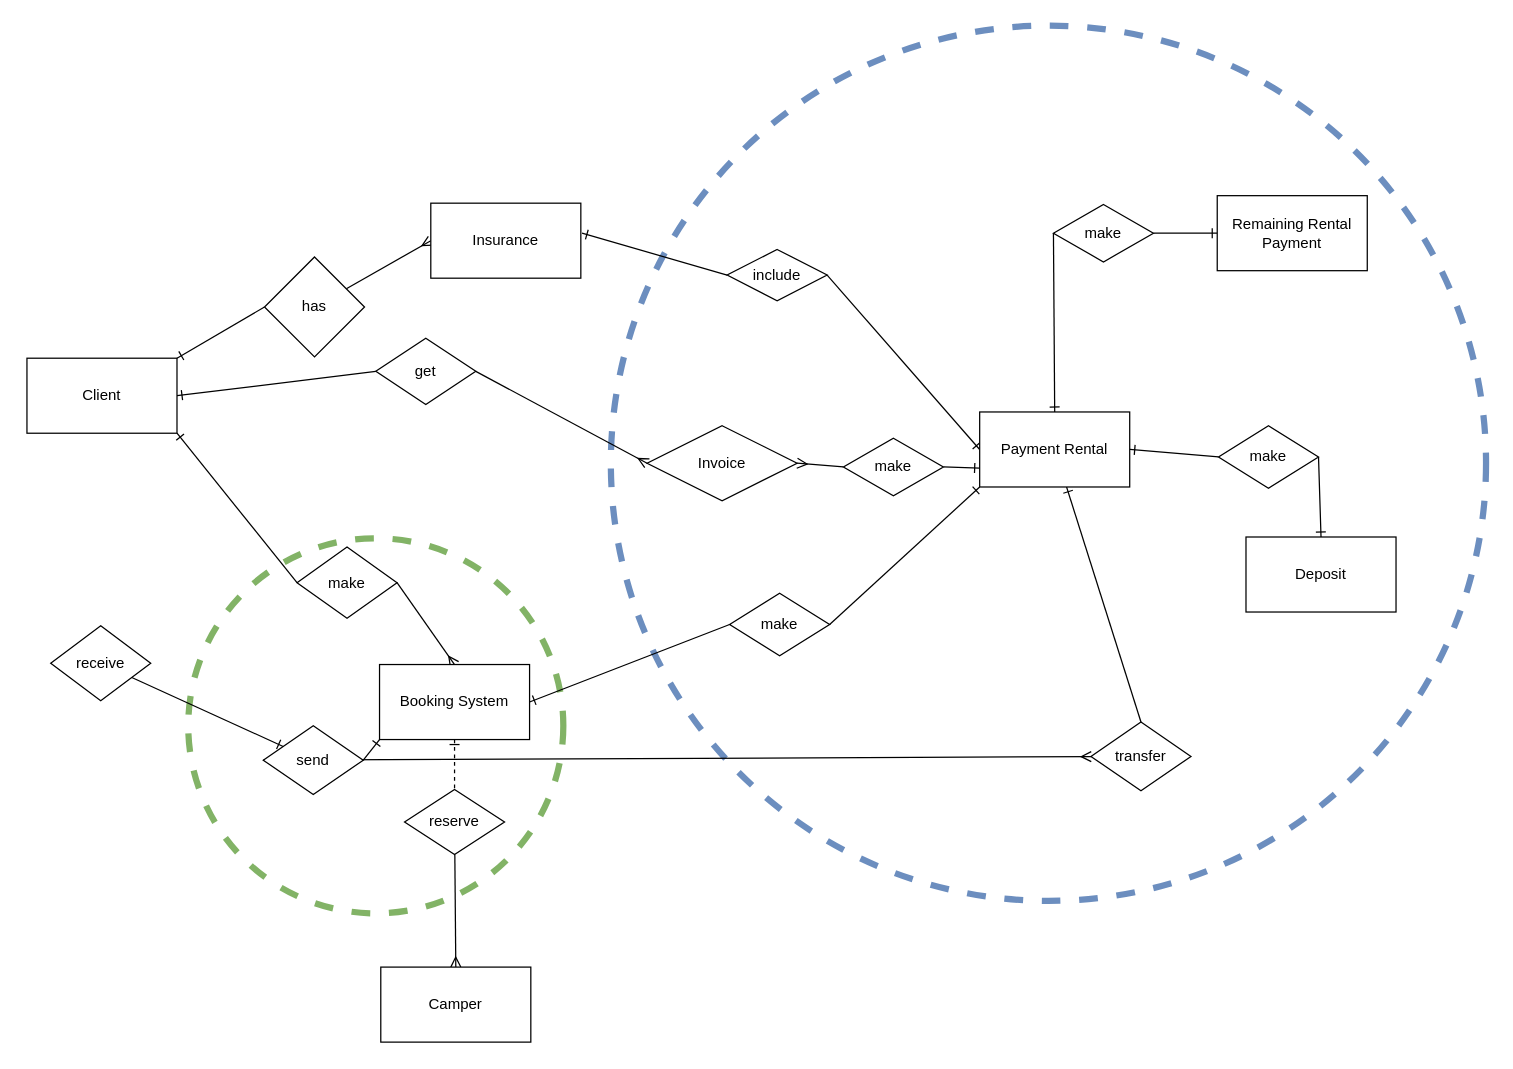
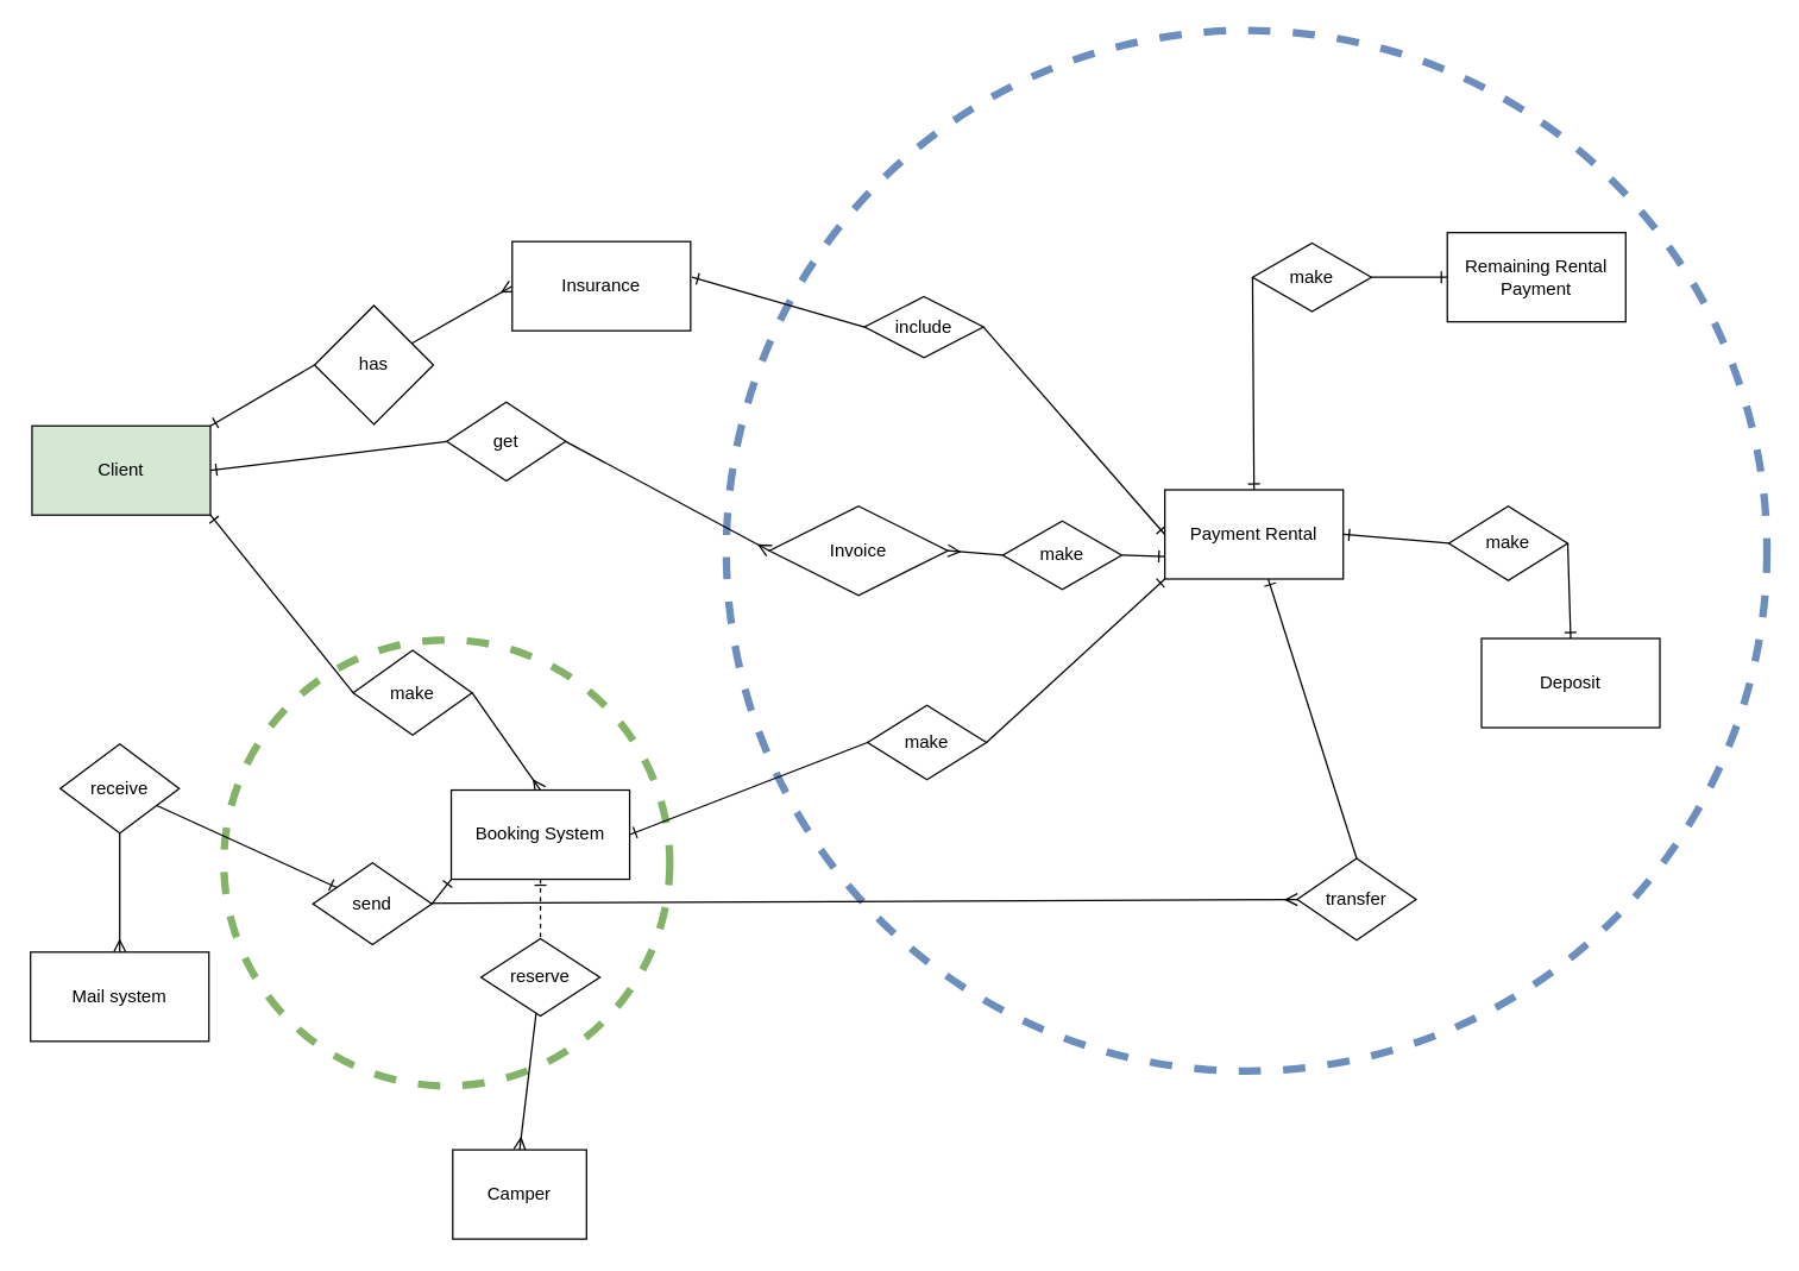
- <mxCell id="39" value="Client" style="rounded=0;whiteSpace=wrap;html=1;" parent="1" vertex="1"><mxGeometry x="21" y="286" width="120" height="60" as="geometry" /></mxCell>
+ <mxCell id="39" value="Client" style="rounded=0;whiteSpace=wrap;html=1;fillColor=#d5e8d4;" parent="1" vertex="1"><mxGeometry x="21" y="286" width="120" height="60" as="geometry" /></mxCell>
+ <mxCell id="34" value="" style="edgeStyle=none;rounded=0;orthogonalLoop=1;jettySize=auto;html=1;startArrow=ERmany;startFill=0;endArrow=none;endFill=0;exitX=0.5;exitY=0;exitDx=0;exitDy=0;" parent="1" source="40" target="38" edge="1"><mxGeometry relative="1" as="geometry"><mxPoint x="83.667" y="640.01" as="sourcePoint" /></mxGeometry></mxCell>
+ <mxCell id="40" value="Mail system" style="rounded=0;whiteSpace=wrap;html=1;" parent="1" vertex="1"><mxGeometry x="20" y="640" width="120" height="60" as="geometry" /></mxCell>
- <mxCell id="41" value="Camper" style="rounded=0;whiteSpace=wrap;html=1;" parent="1" vertex="1"><mxGeometry x="304" y="773" width="120" height="60" as="geometry" /></mxCell>
+ <mxCell id="41" value="Camper" style="rounded=0;whiteSpace=wrap;html=1;" parent="1" vertex="1"><mxGeometry x="304" y="773" width="90" height="60" as="geometry" /></mxCell>
